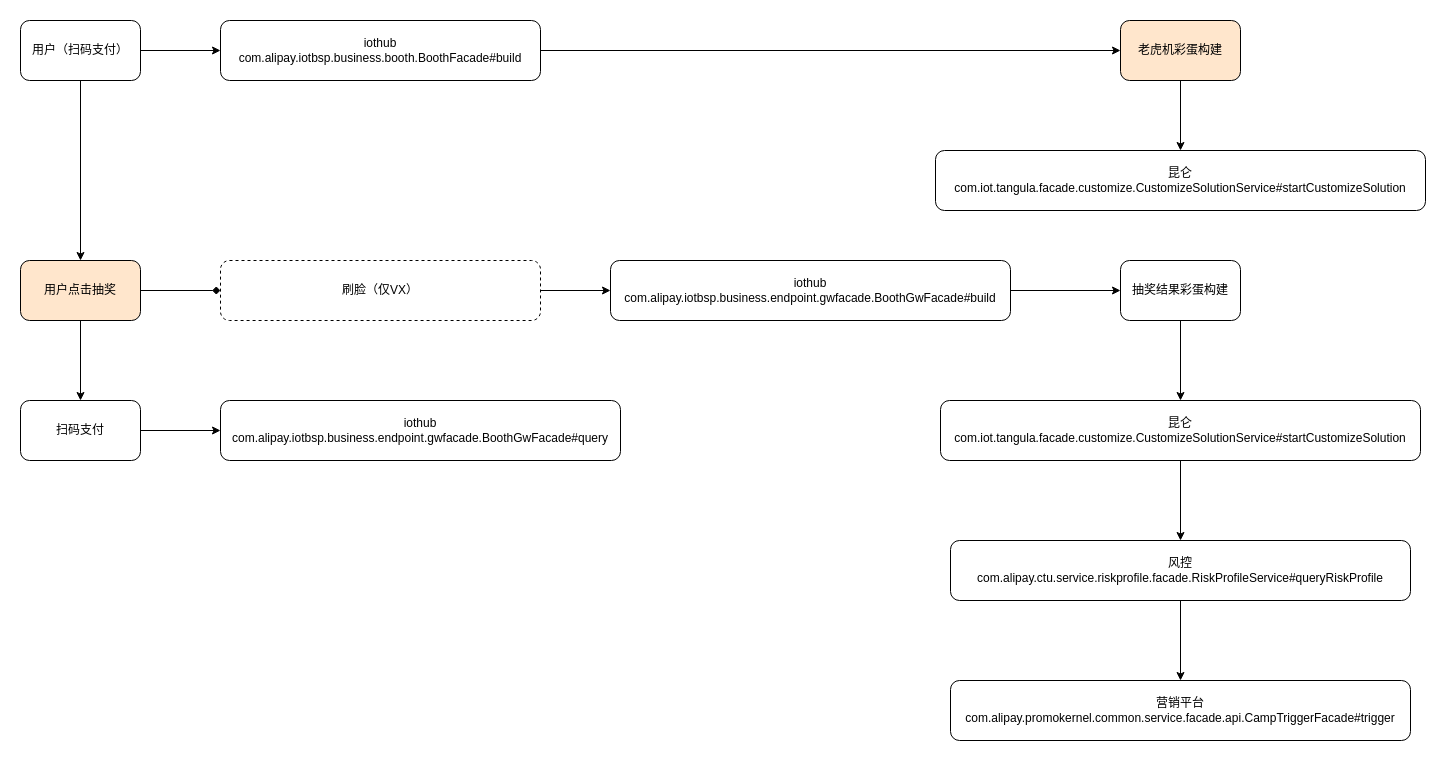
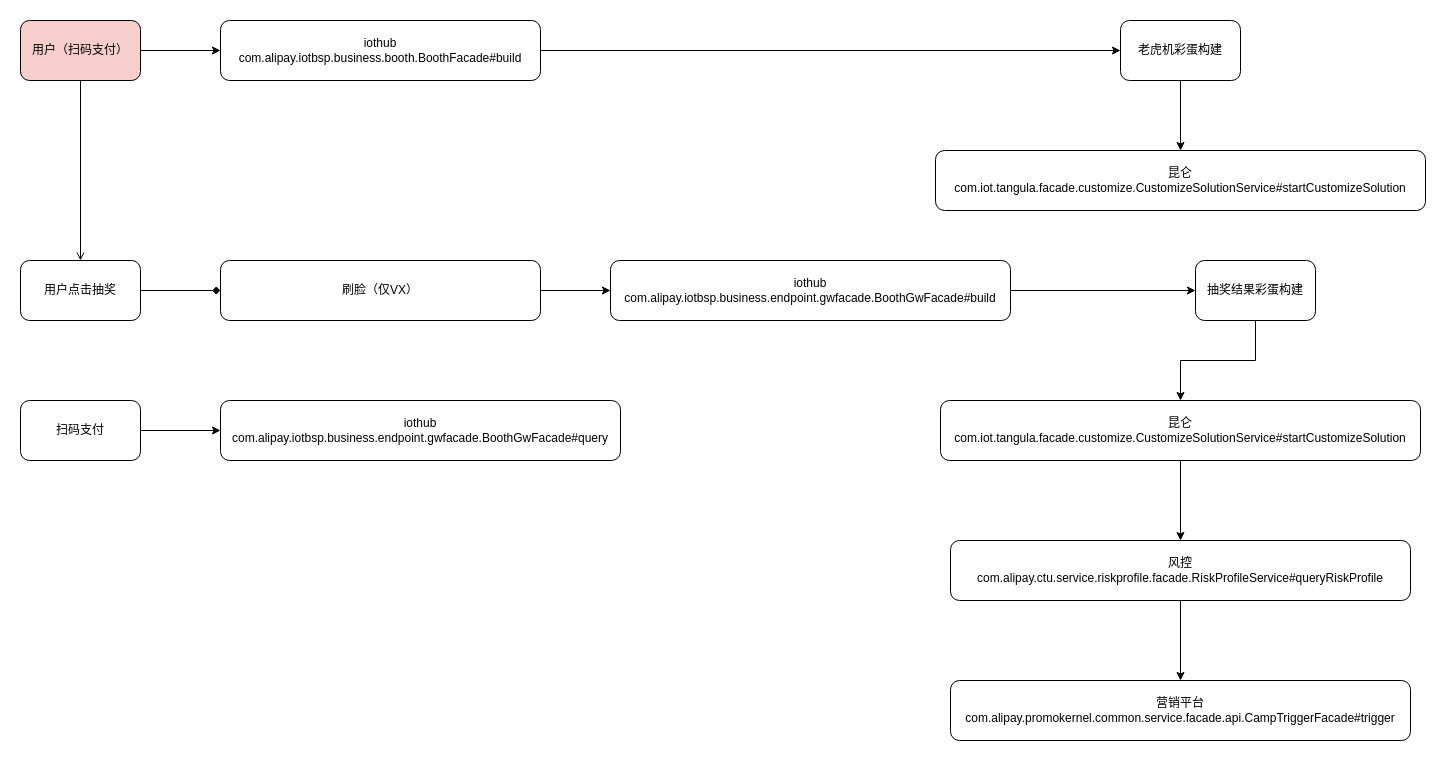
- <mxCell id="4" value="用户（扫码支付）" style="rounded=1;whiteSpace=wrap;html=1;" vertex="1" parent="1"><mxGeometry x="20" y="20" width="120" height="60" as="geometry" /></mxCell>
+ <mxCell id="4" value="用户（扫码支付）" style="rounded=1;whiteSpace=wrap;html=1;fillColor=#f8cecc;" vertex="1" parent="1"><mxGeometry x="20" y="20" width="120" height="60" as="geometry" /></mxCell>
- <mxCell id="8" value="老虎机彩蛋构建" style="whiteSpace=wrap;html=1;rounded=1;fillColor=#ffe6cc;" vertex="1" parent="1"><mxGeometry x="1120" y="20" width="120" height="60" as="geometry" /></mxCell>
+ <mxCell id="8" value="老虎机彩蛋构建" style="whiteSpace=wrap;html=1;rounded=1;" vertex="1" parent="1"><mxGeometry x="1120" y="20" width="120" height="60" as="geometry" /></mxCell>
- <mxCell id="2" value="" style="edgeStyle=orthogonalEdgeStyle;rounded=0;orthogonalLoop=1;jettySize=auto;html=1;" edge="1" parent="1" source="4" target="12"><mxGeometry relative="1" as="geometry" /></mxCell>
+ <mxCell id="2" value="" style="edgeStyle=orthogonalEdgeStyle;rounded=0;orthogonalLoop=1;jettySize=auto;html=1;endArrow=open;" edge="1" parent="1" source="4" target="12"><mxGeometry relative="1" as="geometry" /></mxCell>
- <mxCell id="12" value="用户点击抽奖" style="rounded=1;whiteSpace=wrap;html=1;fillColor=#ffe6cc;" vertex="1" parent="1"><mxGeometry x="20" y="260" width="120" height="60" as="geometry" /></mxCell>
+ <mxCell id="12" value="用户点击抽奖" style="rounded=1;whiteSpace=wrap;html=1;" vertex="1" parent="1"><mxGeometry x="20" y="260" width="120" height="60" as="geometry" /></mxCell>
- <mxCell id="16" value="刷脸（仅VX）" style="rounded=1;whiteSpace=wrap;html=1;dashed=1;" vertex="1" parent="1"><mxGeometry x="220" y="260" width="320" height="60" as="geometry" /></mxCell>
+ <mxCell id="16" value="刷脸（仅VX）" style="rounded=1;whiteSpace=wrap;html=1;" vertex="1" parent="1"><mxGeometry x="220" y="260" width="320" height="60" as="geometry" /></mxCell>
- <mxCell id="21" value="抽奖结果彩蛋构建" style="whiteSpace=wrap;html=1;rounded=1;" vertex="1" parent="1"><mxGeometry x="1120" y="260" width="120" height="60" as="geometry" /></mxCell>
+ <mxCell id="21" value="抽奖结果彩蛋构建" style="whiteSpace=wrap;html=1;rounded=1;" vertex="1" parent="1"><mxGeometry x="1195" y="260" width="120" height="60" as="geometry" /></mxCell>
- <mxCell id="11" value="" style="edgeStyle=orthogonalEdgeStyle;rounded=0;orthogonalLoop=1;jettySize=auto;html=1;" edge="1" parent="1" source="12" target="18"><mxGeometry relative="1" as="geometry" /></mxCell>
